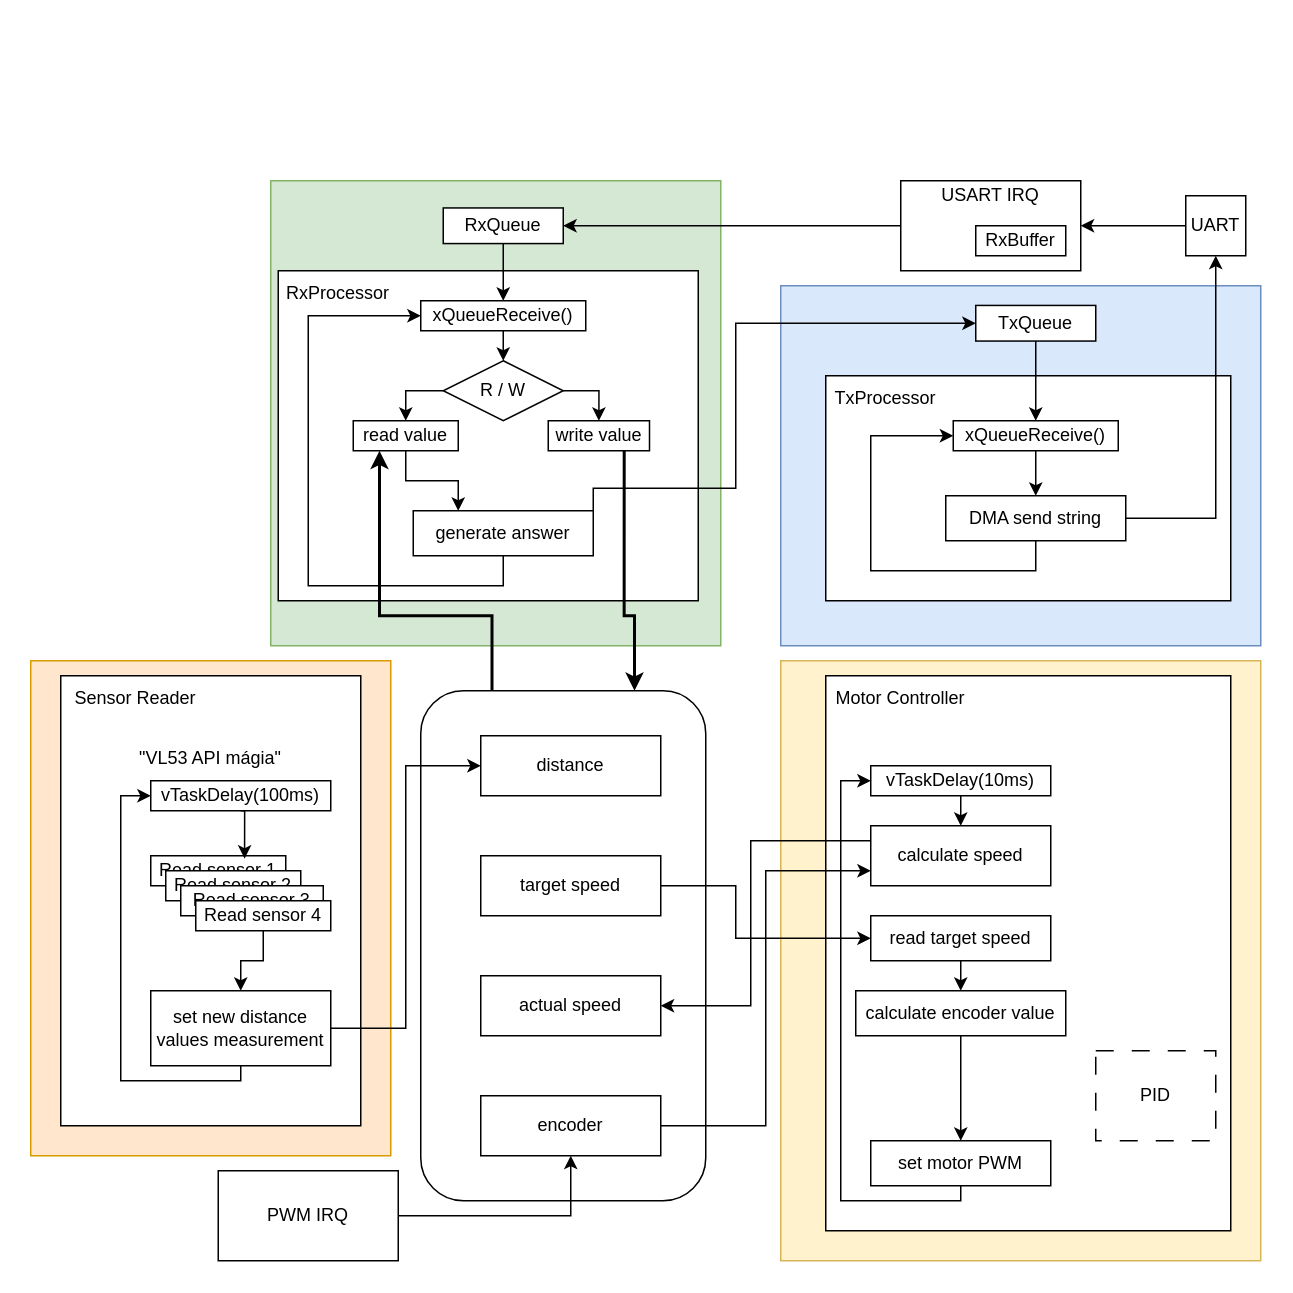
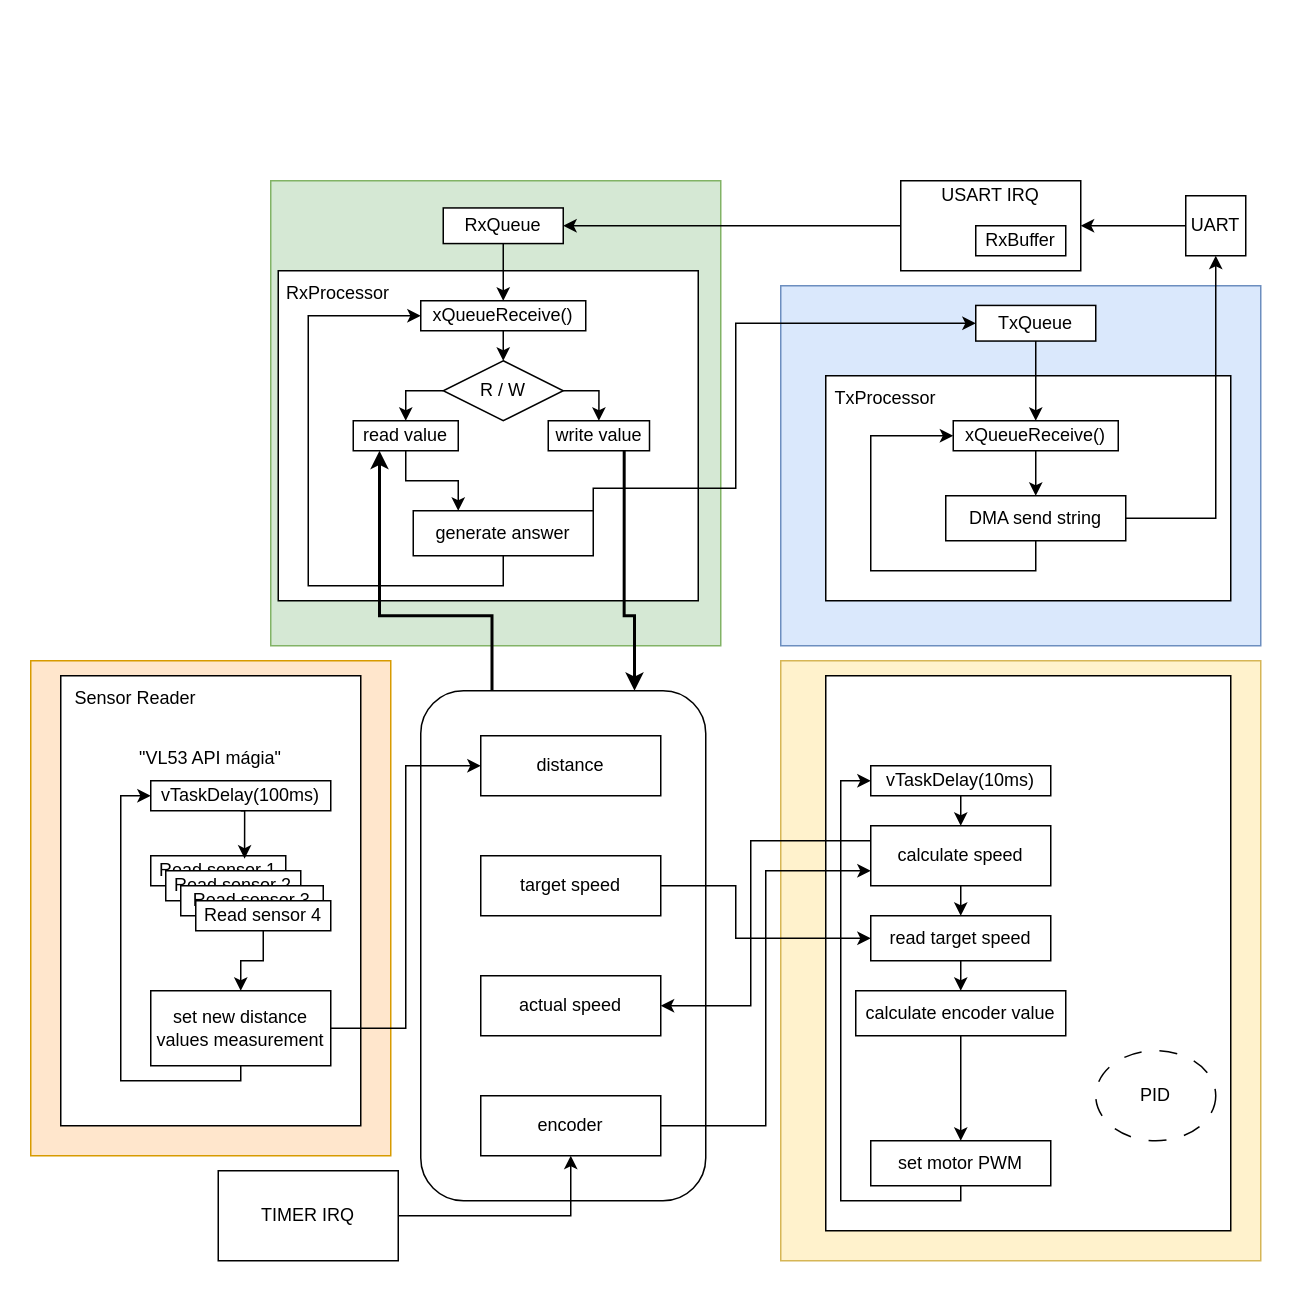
- <mxCell id="12" value="Motor Controller" style="text;html=1;strokeColor=none;fillColor=none;align=center;verticalAlign=middle;whiteSpace=wrap;rounded=0;" parent="1" vertex="1"><mxGeometry x="550" y="450" width="100" height="30" as="geometry" /></mxCell>
+ <mxCell id="67" style="edgeStyle=orthogonalEdgeStyle;rounded=0;orthogonalLoop=1;jettySize=auto;html=1;exitX=0.5;exitY=1;exitDx=0;exitDy=0;entryX=0.5;entryY=0;entryDx=0;entryDy=0;" edge="1" parent="1" source="68" target="70"><mxGeometry relative="1" as="geometry" /></mxCell>
- <mxCell id="75" value="PID" style="rounded=0;whiteSpace=wrap;html=1;dashed=1;dashPattern=12 12;" vertex="1" parent="1"><mxGeometry x="730" y="700" width="80" height="60" as="geometry" /></mxCell>
+ <mxCell id="75" value="PID" style="ellipse;whiteSpace=wrap;html=1;dashed=1;dashPattern=12 12;" vertex="1" parent="1"><mxGeometry x="730" y="700" width="80" height="60" as="geometry" /></mxCell>
- <mxCell id="65" value="PWM IRQ" style="rounded=0;whiteSpace=wrap;html=1;" vertex="1" parent="1"><mxGeometry x="145" y="780" width="120" height="60" as="geometry" /></mxCell>
+ <mxCell id="65" value="TIMER IRQ" style="rounded=0;whiteSpace=wrap;html=1;" vertex="1" parent="1"><mxGeometry x="145" y="780" width="120" height="60" as="geometry" /></mxCell>
